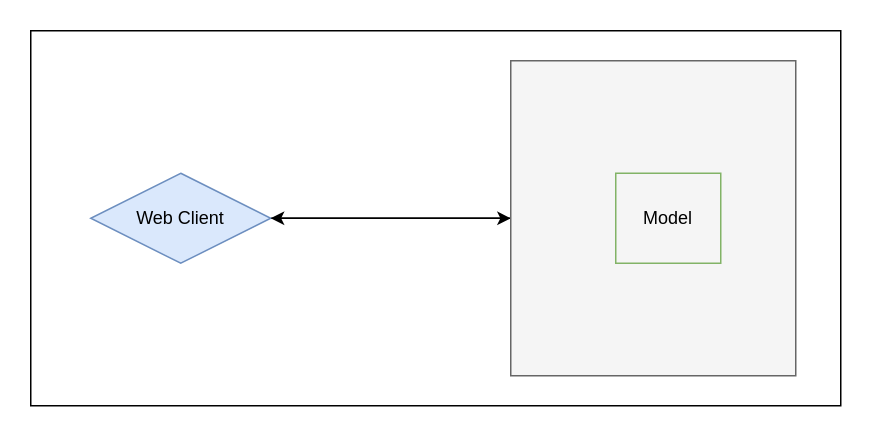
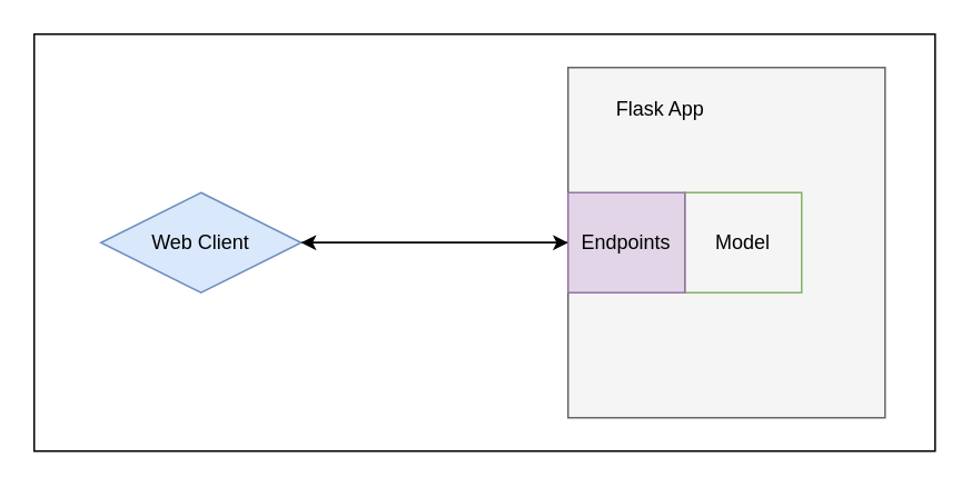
+ <mxCell id="8" value="Flask App" style="text;html=1;align=center;verticalAlign=middle;resizable=0;points=[];autosize=1;" parent="1" vertex="1"><mxGeometry x="360" y="55" width="70" height="20" as="geometry" /></mxCell>
+ <mxCell id="7" value="Endpoints" style="rounded=0;whiteSpace=wrap;html=1;fillColor=#e1d5e7;strokeColor=#9673a6;" parent="1" vertex="1"><mxGeometry x="340" y="115" width="70" height="60" as="geometry" /></mxCell>
